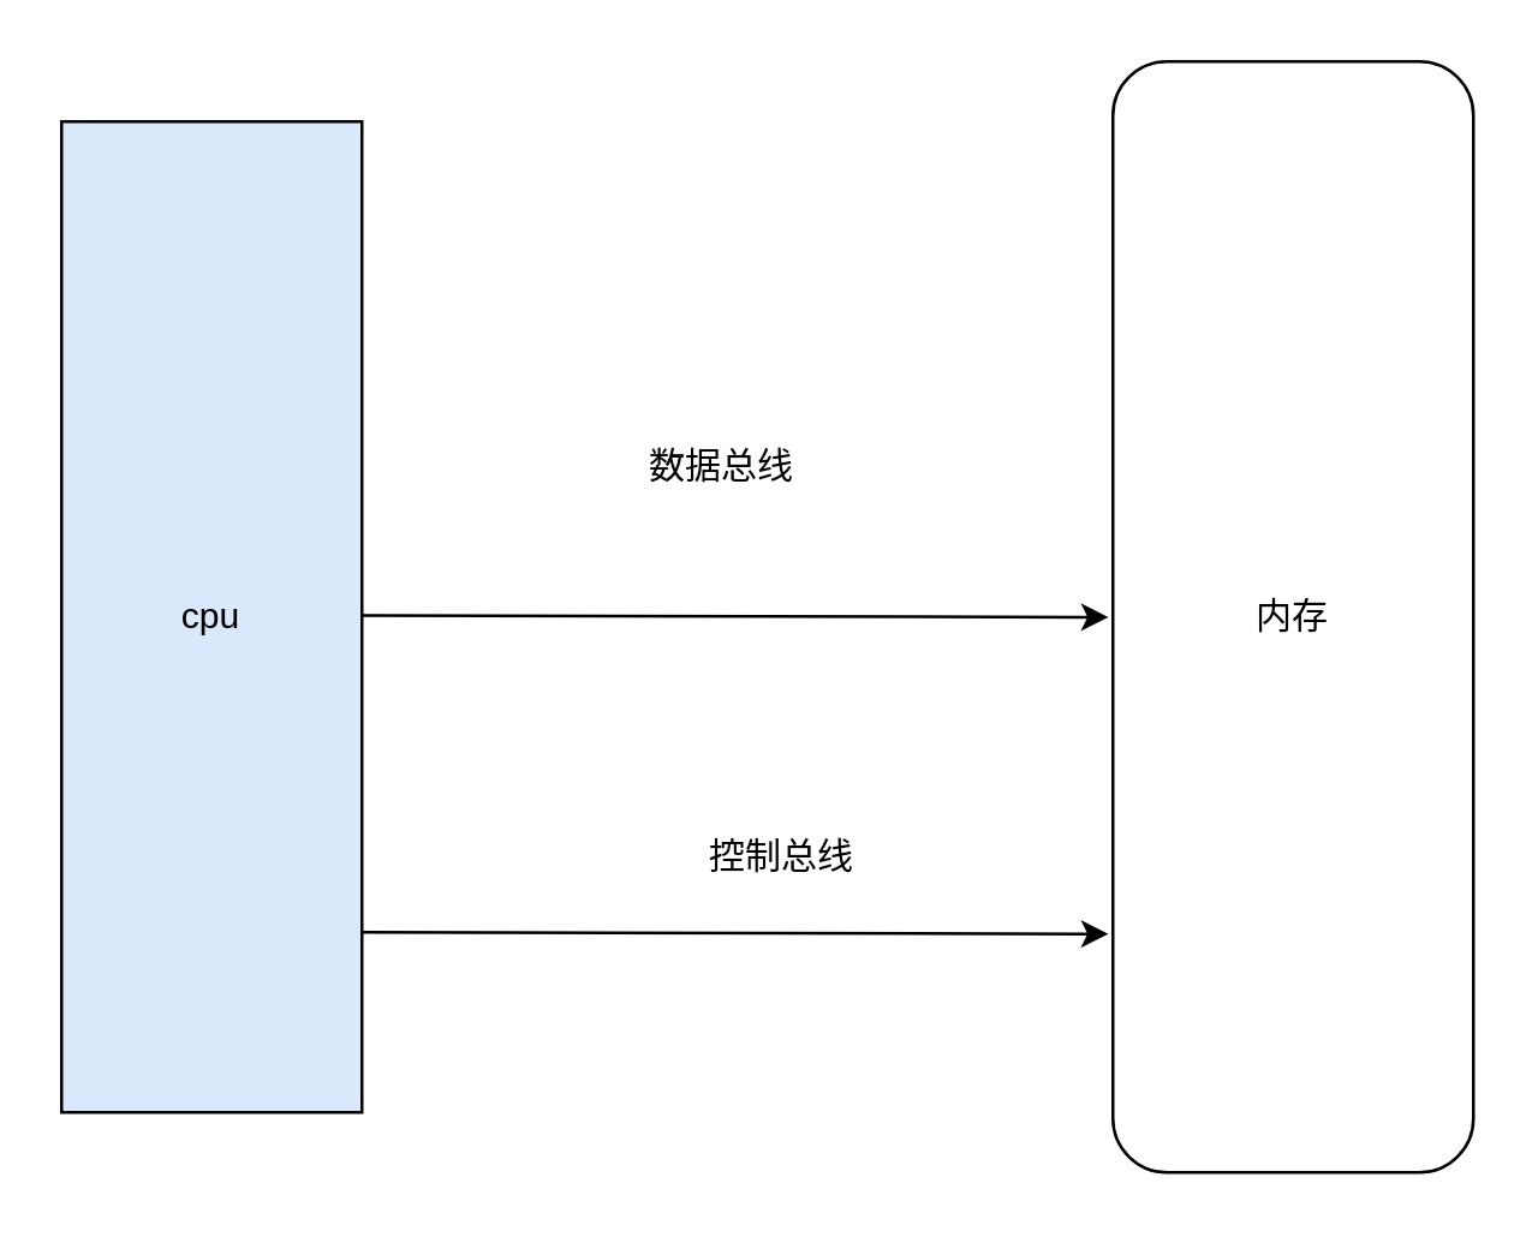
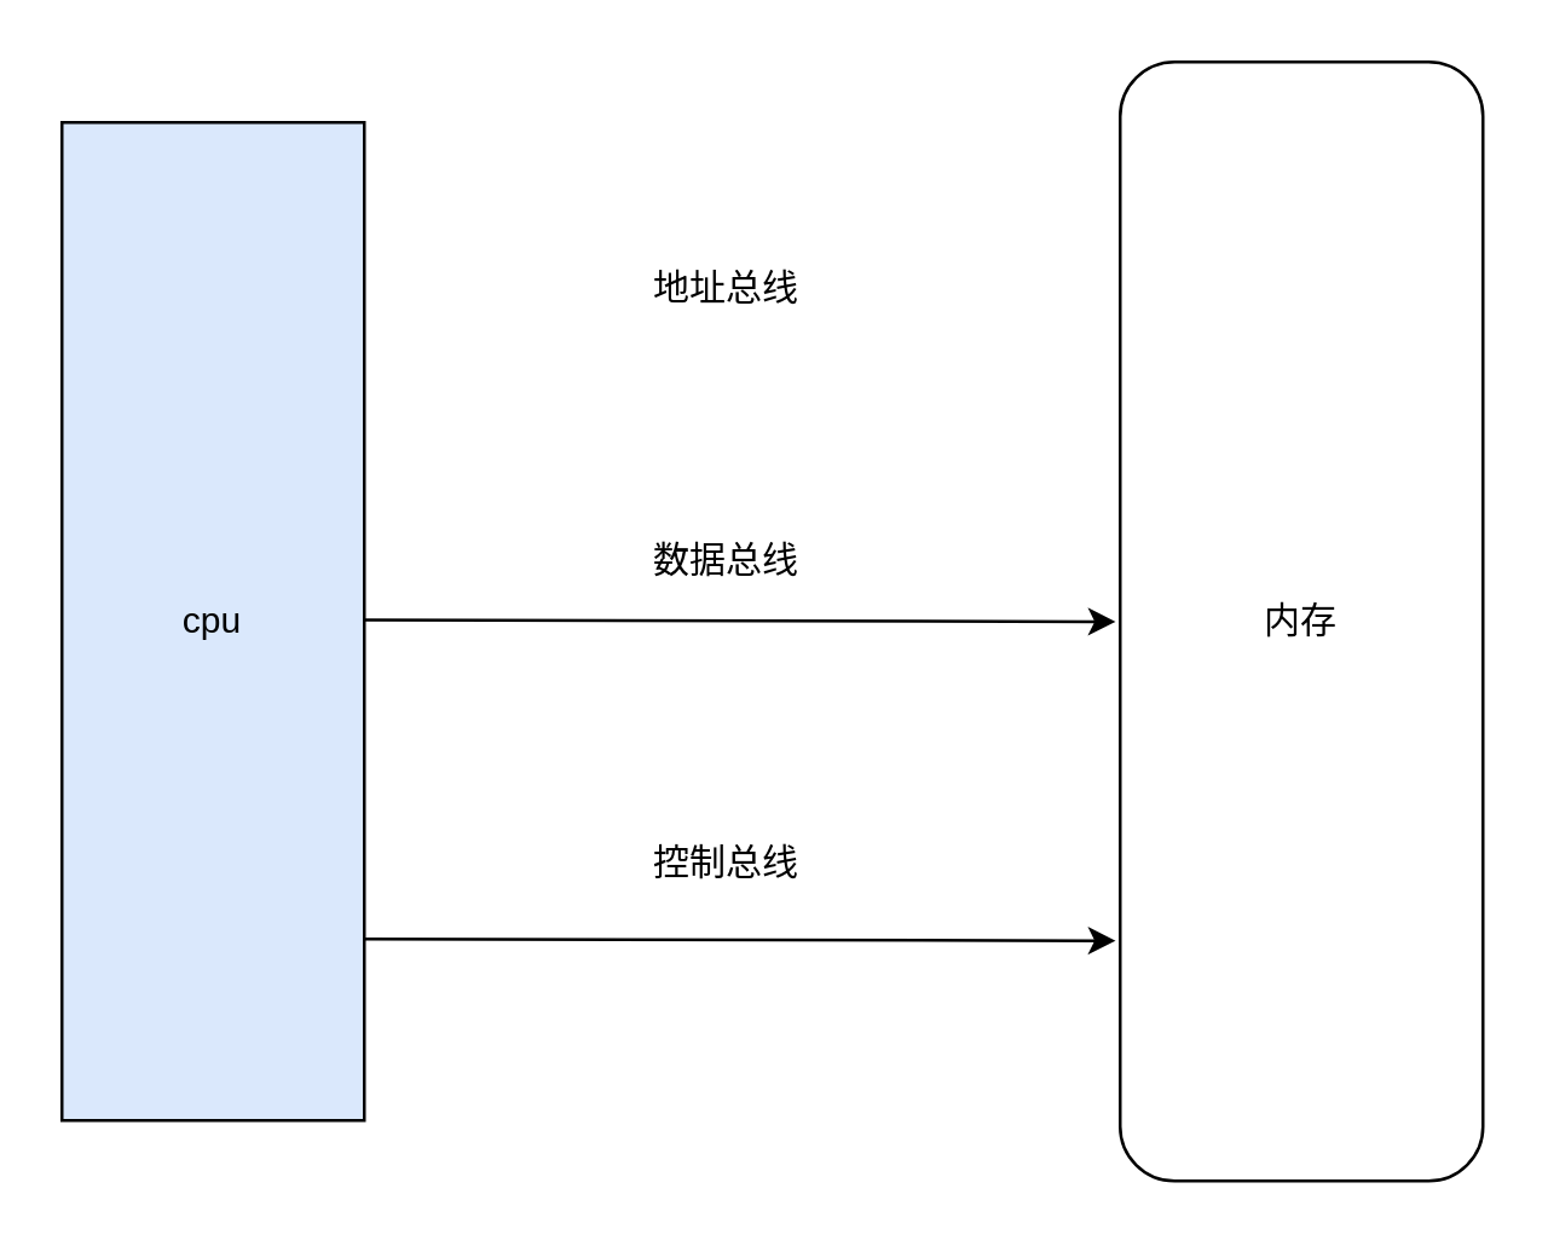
+ <mxCell id="6" value="地址总线" style="text;html=1;strokeColor=none;fillColor=none;align=center;verticalAlign=middle;whiteSpace=wrap;rounded=0;" parent="1" vertex="1"><mxGeometry x="210" y="80" width="60" height="30" as="geometry" /></mxCell>
- <mxCell id="7" value="数据总线" style="text;html=1;strokeColor=none;fillColor=none;align=center;verticalAlign=middle;whiteSpace=wrap;rounded=0;" parent="1" vertex="1"><mxGeometry x="210" y="140" width="60" height="30" as="geometry" /></mxCell>
+ <mxCell id="7" value="数据总线" style="text;html=1;strokeColor=none;fillColor=none;align=center;verticalAlign=middle;whiteSpace=wrap;rounded=0;" parent="1" vertex="1"><mxGeometry x="210" y="170" width="60" height="30" as="geometry" /></mxCell>
- <mxCell id="8" value="控制总线" style="text;html=1;strokeColor=none;fillColor=none;align=center;verticalAlign=middle;whiteSpace=wrap;rounded=0;" parent="1" vertex="1"><mxGeometry x="230" y="270" width="60" height="30" as="geometry" /></mxCell>
+ <mxCell id="8" value="控制总线" style="text;html=1;strokeColor=none;fillColor=none;align=center;verticalAlign=middle;whiteSpace=wrap;rounded=0;" parent="1" vertex="1"><mxGeometry x="210" y="270" width="60" height="30" as="geometry" /></mxCell>
